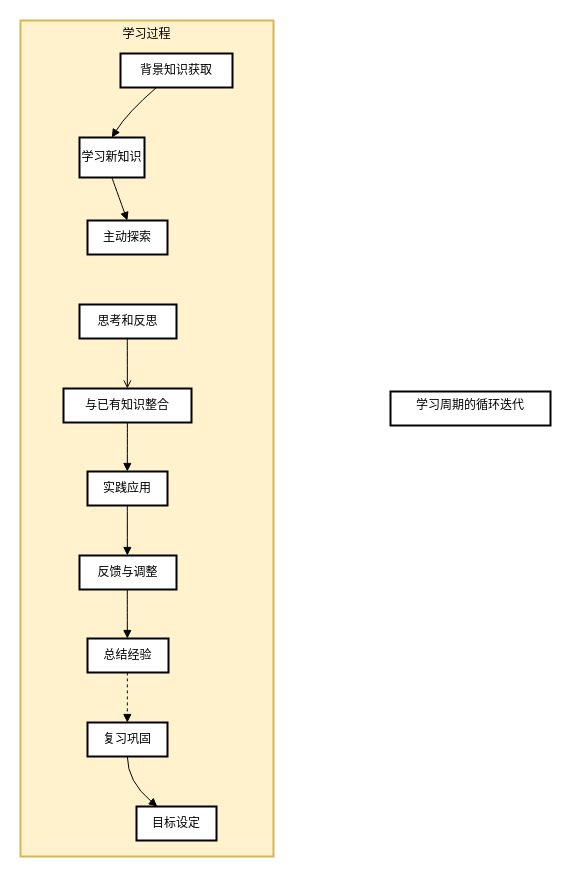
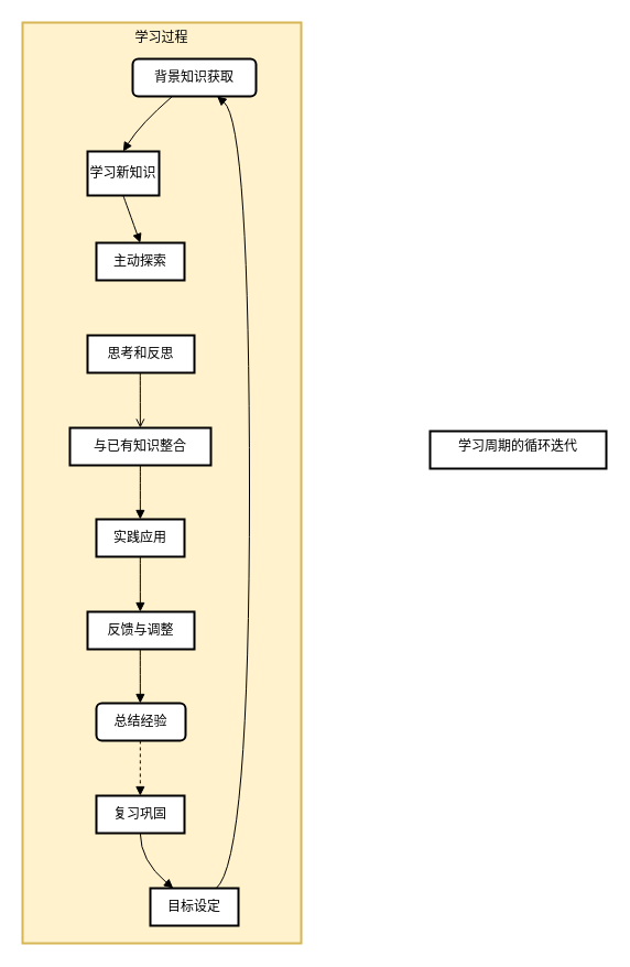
- <mxCell id="3" value="背景知识获取" style="whiteSpace=wrap;strokeWidth=2;" vertex="1" parent="2"><mxGeometry x="100" y="33" width="112" height="34" as="geometry" /></mxCell>
+ <mxCell id="3" value="背景知识获取" style="whiteSpace=wrap;strokeWidth=2;rounded=1;" vertex="1" parent="2"><mxGeometry x="100" y="33" width="112" height="34" as="geometry" /></mxCell>
+ <mxCell id="13" value="" style="curved=1;startArrow=none;endArrow=block;exitX=0.752;exitY=-0.01;entryX=0.68;entryY=0.989;rounded=0;" edge="1" parent="2" source="4" target="3"><mxGeometry relative="1" as="geometry"><Array as="points"><mxPoint x="206" y="761" /><mxPoint x="206" y="92" /></Array></mxGeometry></mxCell>
- <mxCell id="11" value="总结经验" style="whiteSpace=wrap;strokeWidth=2;" vertex="1" parent="2"><mxGeometry x="67" y="618" width="81" height="34" as="geometry" /></mxCell>
+ <mxCell id="11" value="总结经验" style="whiteSpace=wrap;strokeWidth=2;rounded=1;" vertex="1" parent="2"><mxGeometry x="67" y="618" width="81" height="34" as="geometry" /></mxCell>
